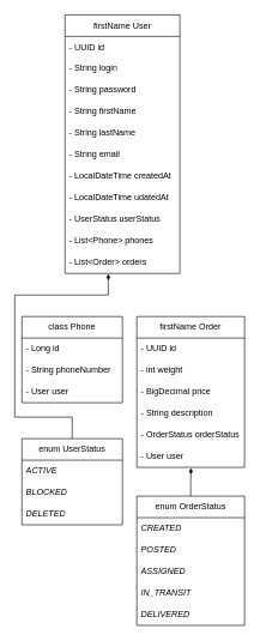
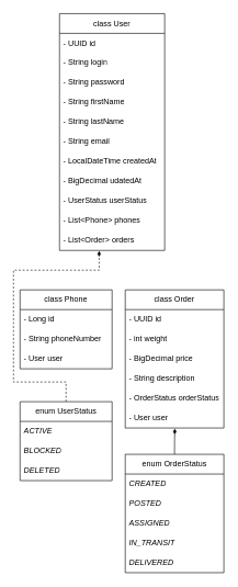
- <mxCell id="2" value="firstName User" style="swimlane;fontStyle=0;childLayout=stackLayout;horizontal=1;startSize=30;horizontalStack=0;resizeParent=1;resizeParentMax=0;resizeLast=0;collapsible=1;marginBottom=0;whiteSpace=wrap;html=1;" vertex="1" parent="1"><mxGeometry x="90" y="20" width="160" height="360" as="geometry"><mxRectangle x="40" y="80" width="70" height="30" as="alternateBounds" /></mxGeometry></mxCell>
+ <mxCell id="2" value="class User" style="swimlane;fontStyle=0;childLayout=stackLayout;horizontal=1;startSize=30;horizontalStack=0;resizeParent=1;resizeParentMax=0;resizeLast=0;collapsible=1;marginBottom=0;whiteSpace=wrap;html=1;" vertex="1" parent="1"><mxGeometry x="90" y="20" width="160" height="360" as="geometry"><mxRectangle x="40" y="80" width="70" height="30" as="alternateBounds" /></mxGeometry></mxCell>
- <mxCell id="10" value="- LocalDateTime udated&lt;span style=&quot;background-color: initial;&quot;&gt;At&lt;/span&gt;" style="text;strokeColor=none;fillColor=none;align=left;verticalAlign=middle;spacingLeft=4;spacingRight=4;overflow=hidden;points=[[0,0.5],[1,0.5]];portConstraint=eastwest;rotatable=0;whiteSpace=wrap;html=1;" vertex="1" parent="2"><mxGeometry y="240" width="160" height="30" as="geometry" /></mxCell>
+ <mxCell id="10" value="- BigDecimal udated&lt;span style=&quot;background-color: initial;&quot;&gt;At&lt;/span&gt;" style="text;strokeColor=none;fillColor=none;align=left;verticalAlign=middle;spacingLeft=4;spacingRight=4;overflow=hidden;points=[[0,0.5],[1,0.5]];portConstraint=eastwest;rotatable=0;whiteSpace=wrap;html=1;" vertex="1" parent="2"><mxGeometry y="240" width="160" height="30" as="geometry" /></mxCell>
- <mxCell id="18" value="firstName Order" style="swimlane;fontStyle=0;childLayout=stackLayout;horizontal=1;startSize=30;horizontalStack=0;resizeParent=1;resizeParentMax=0;resizeLast=0;collapsible=1;marginBottom=0;whiteSpace=wrap;html=1;" vertex="1" parent="1"><mxGeometry x="190" y="440" width="150" height="210" as="geometry" /></mxCell>
+ <mxCell id="18" value="class Order" style="swimlane;fontStyle=0;childLayout=stackLayout;horizontal=1;startSize=30;horizontalStack=0;resizeParent=1;resizeParentMax=0;resizeLast=0;collapsible=1;marginBottom=0;whiteSpace=wrap;html=1;" vertex="1" parent="1"><mxGeometry x="190" y="440" width="150" height="210" as="geometry" /></mxCell>
- <mxCell id="25" value="" style="edgeStyle=orthogonalEdgeStyle;rounded=0;orthogonalLoop=1;jettySize=auto;html=1;entryX=0.377;entryY=1.026;entryDx=0;entryDy=0;entryPerimeter=0;endArrow=diamondThin;endFill=1;" edge="1" parent="1" source="26" target="13"><mxGeometry relative="1" as="geometry"><Array as="points"><mxPoint x="100" y="580" /><mxPoint x="20" y="580" /><mxPoint x="20" y="410" /><mxPoint x="150" y="410" /></Array></mxGeometry></mxCell>
+ <mxCell id="25" value="" style="edgeStyle=orthogonalEdgeStyle;rounded=0;orthogonalLoop=1;jettySize=auto;html=1;entryX=0.377;entryY=1.026;entryDx=0;entryDy=0;entryPerimeter=0;endArrow=diamondThin;endFill=1;dashed=1;" edge="1" parent="1" source="26" target="13"><mxGeometry relative="1" as="geometry"><Array as="points"><mxPoint x="100" y="580" /><mxPoint x="20" y="580" /><mxPoint x="20" y="410" /><mxPoint x="150" y="410" /></Array></mxGeometry></mxCell>
